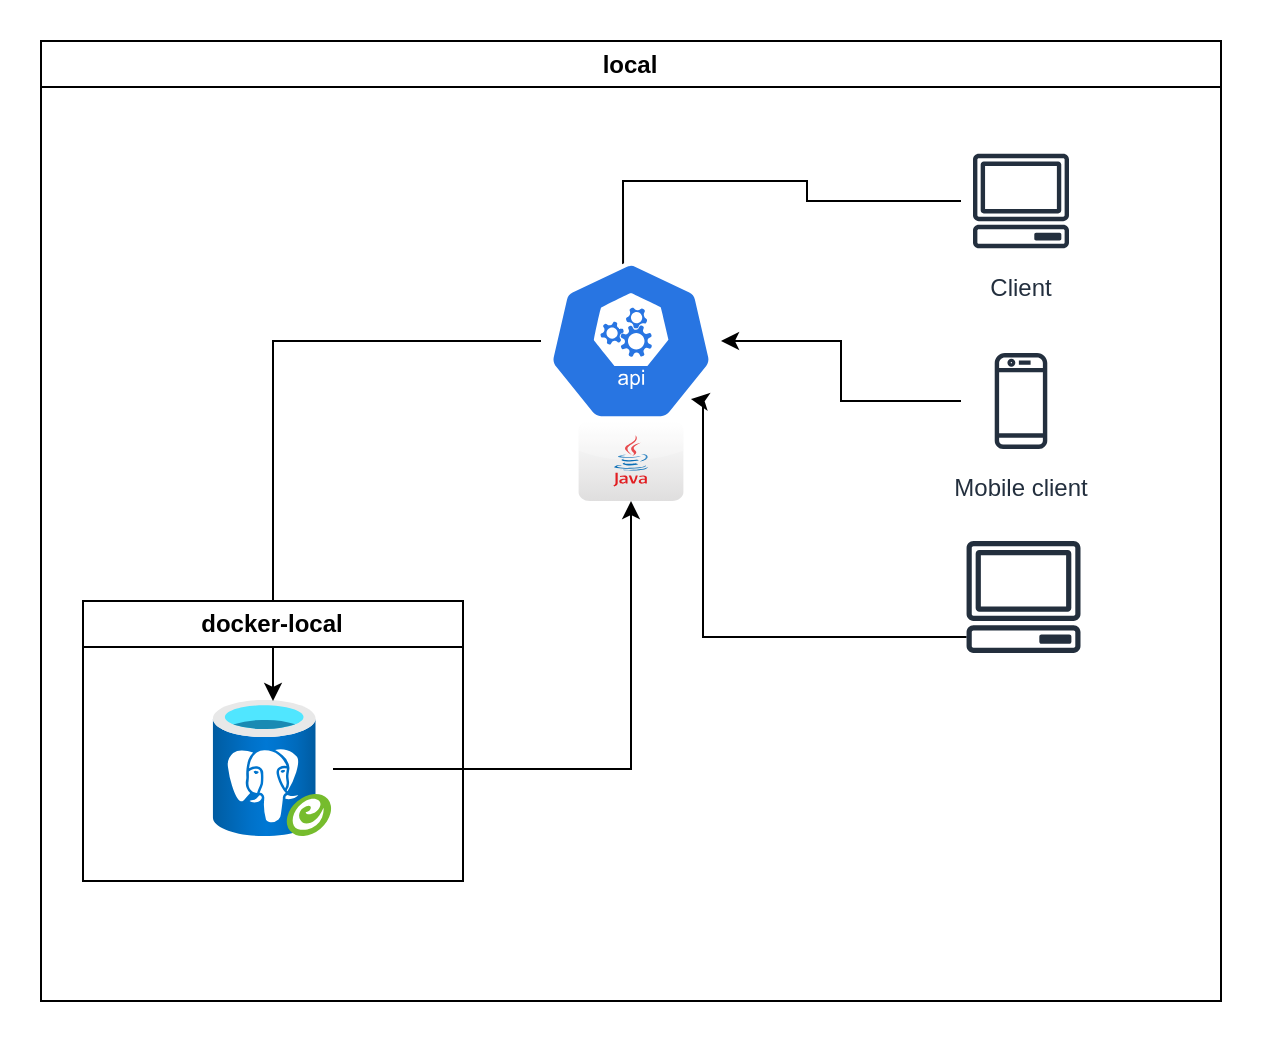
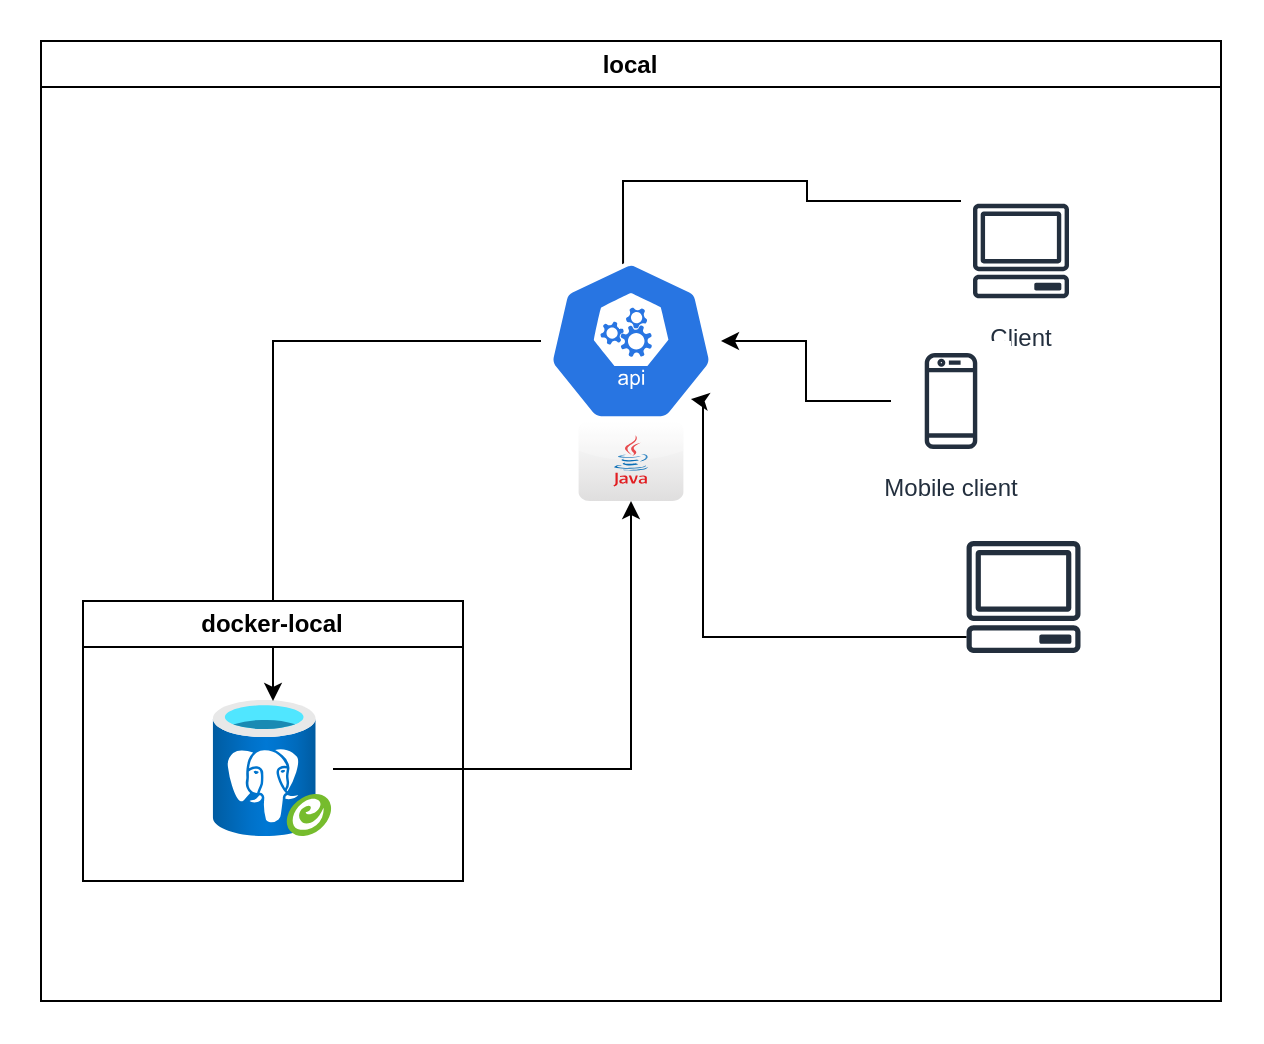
- <mxCell id="8" value="Client" style="sketch=0;outlineConnect=0;fontColor=#232F3E;gradientColor=none;strokeColor=#232F3E;fillColor=#ffffff;dashed=0;verticalLabelPosition=bottom;verticalAlign=top;align=center;html=1;fontSize=12;fontStyle=0;aspect=fixed;shape=mxgraph.aws4.resourceIcon;resIcon=mxgraph.aws4.client;" vertex="1" parent="2"><mxGeometry x="460" y="50" width="60" height="60" as="geometry" /></mxCell>
+ <mxCell id="8" value="Client" style="sketch=0;outlineConnect=0;fontColor=#232F3E;gradientColor=none;strokeColor=#232F3E;fillColor=#ffffff;dashed=0;verticalLabelPosition=bottom;verticalAlign=top;align=center;html=1;fontSize=12;fontStyle=0;aspect=fixed;shape=mxgraph.aws4.resourceIcon;resIcon=mxgraph.aws4.client;" vertex="1" parent="2"><mxGeometry x="460" y="75" width="60" height="60" as="geometry" /></mxCell>
- <mxCell id="10" value="Mobile client" style="sketch=0;outlineConnect=0;fontColor=#232F3E;gradientColor=none;strokeColor=#232F3E;fillColor=#ffffff;dashed=0;verticalLabelPosition=bottom;verticalAlign=top;align=center;html=1;fontSize=12;fontStyle=0;aspect=fixed;shape=mxgraph.aws4.resourceIcon;resIcon=mxgraph.aws4.mobile_client;" vertex="1" parent="2"><mxGeometry x="460" y="150" width="60" height="60" as="geometry" /></mxCell>
+ <mxCell id="10" value="Mobile client" style="sketch=0;outlineConnect=0;fontColor=#232F3E;gradientColor=none;strokeColor=#232F3E;fillColor=#ffffff;dashed=0;verticalLabelPosition=bottom;verticalAlign=top;align=center;html=1;fontSize=12;fontStyle=0;aspect=fixed;shape=mxgraph.aws4.resourceIcon;resIcon=mxgraph.aws4.mobile_client;" vertex="1" parent="2"><mxGeometry x="425" y="150" width="60" height="60" as="geometry" /></mxCell>
